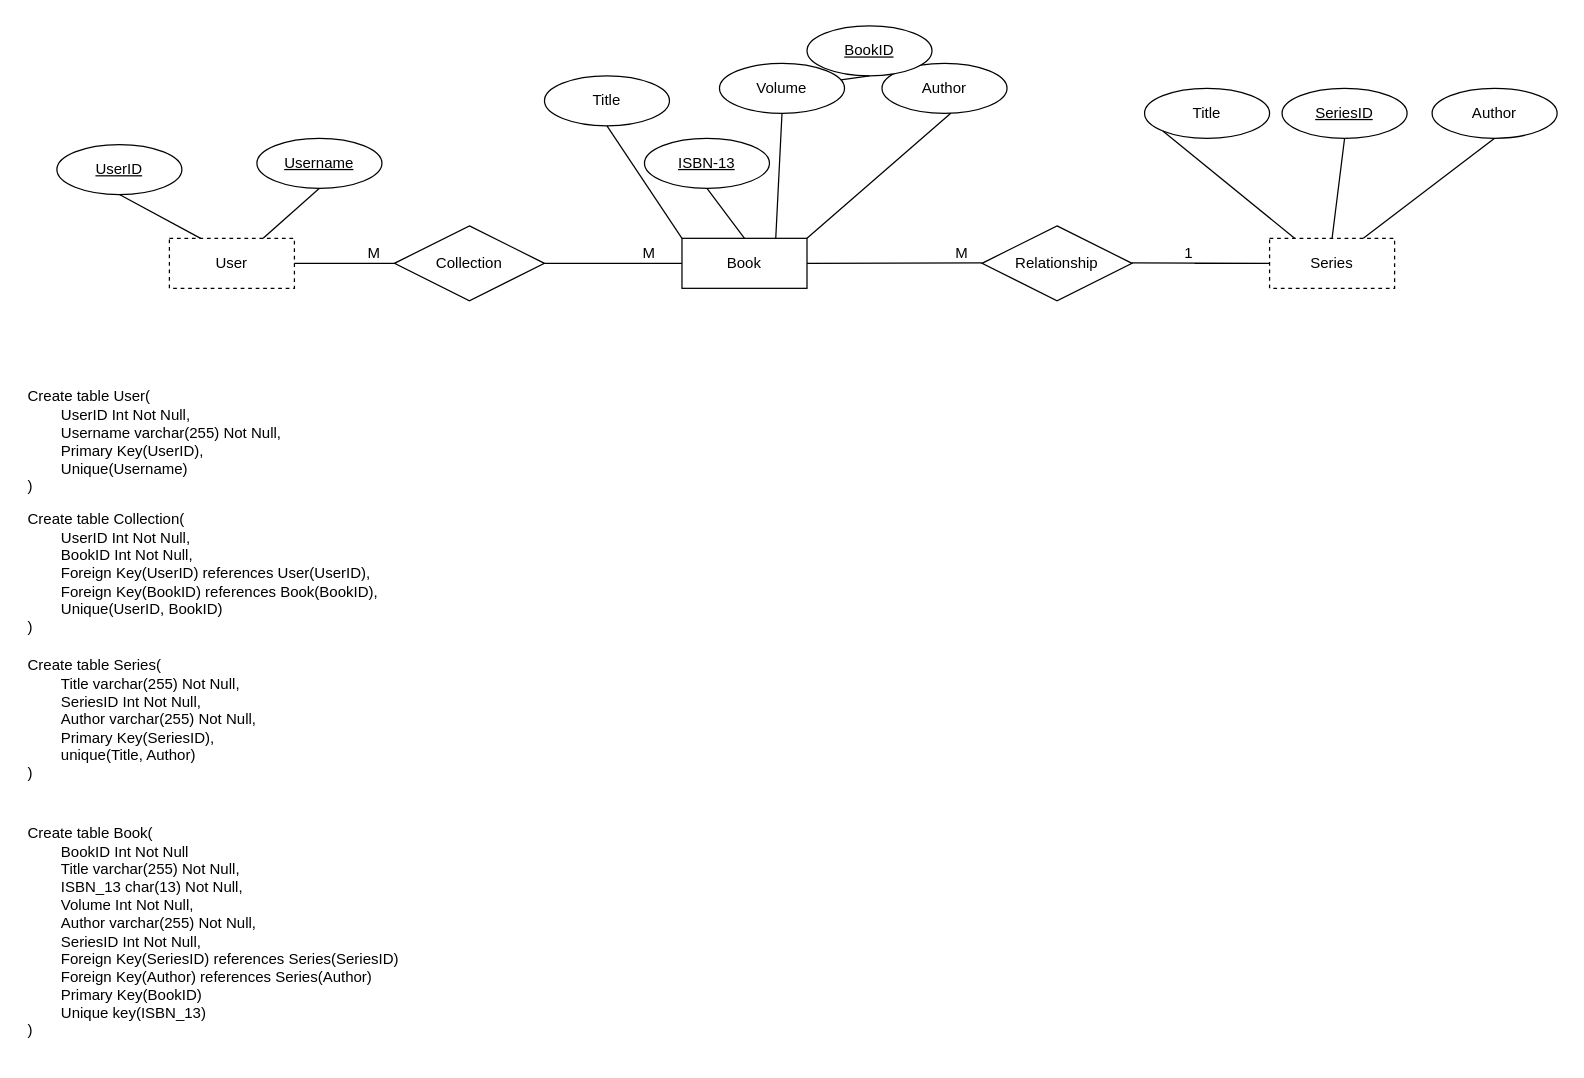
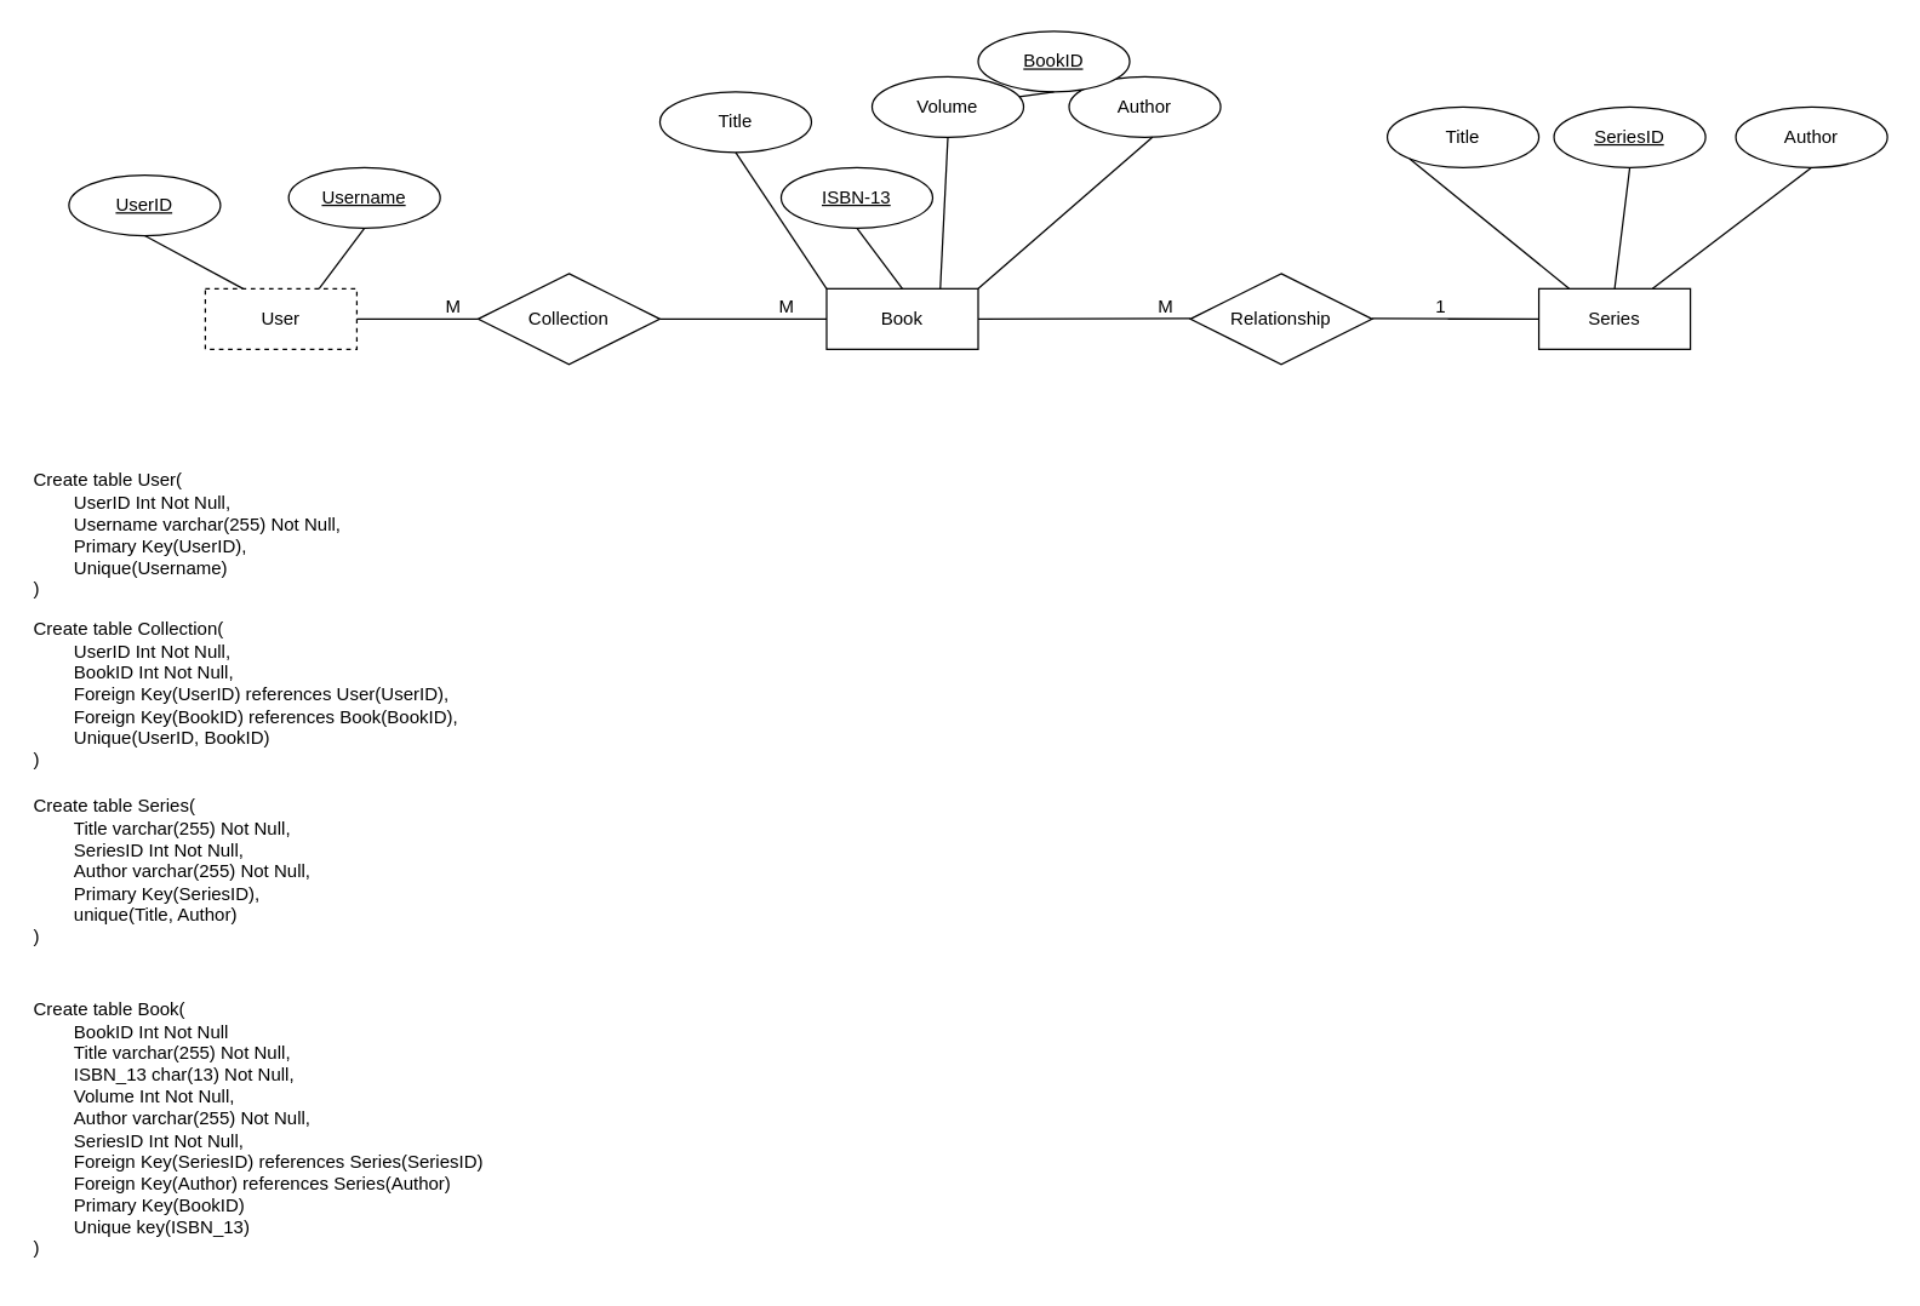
- <mxCell id="19" value="&lt;u&gt;Username&lt;/u&gt;" style="ellipse;whiteSpace=wrap;html=1;align=center;" vertex="1" parent="1"><mxGeometry x="205" y="110" width="100" height="40" as="geometry" /></mxCell>
+ <mxCell id="19" value="&lt;u&gt;Username&lt;/u&gt;" style="ellipse;whiteSpace=wrap;html=1;align=center;" vertex="1" parent="1"><mxGeometry x="190" y="110" width="100" height="40" as="geometry" /></mxCell>
- <mxCell id="3" value="Series" style="whiteSpace=wrap;html=1;align=center;dashed=1;" vertex="1" parent="1"><mxGeometry x="1015" y="190" width="100" height="40" as="geometry" /></mxCell>
+ <mxCell id="3" value="Series" style="whiteSpace=wrap;html=1;align=center;" vertex="1" parent="1"><mxGeometry x="1015" y="190" width="100" height="40" as="geometry" /></mxCell>
